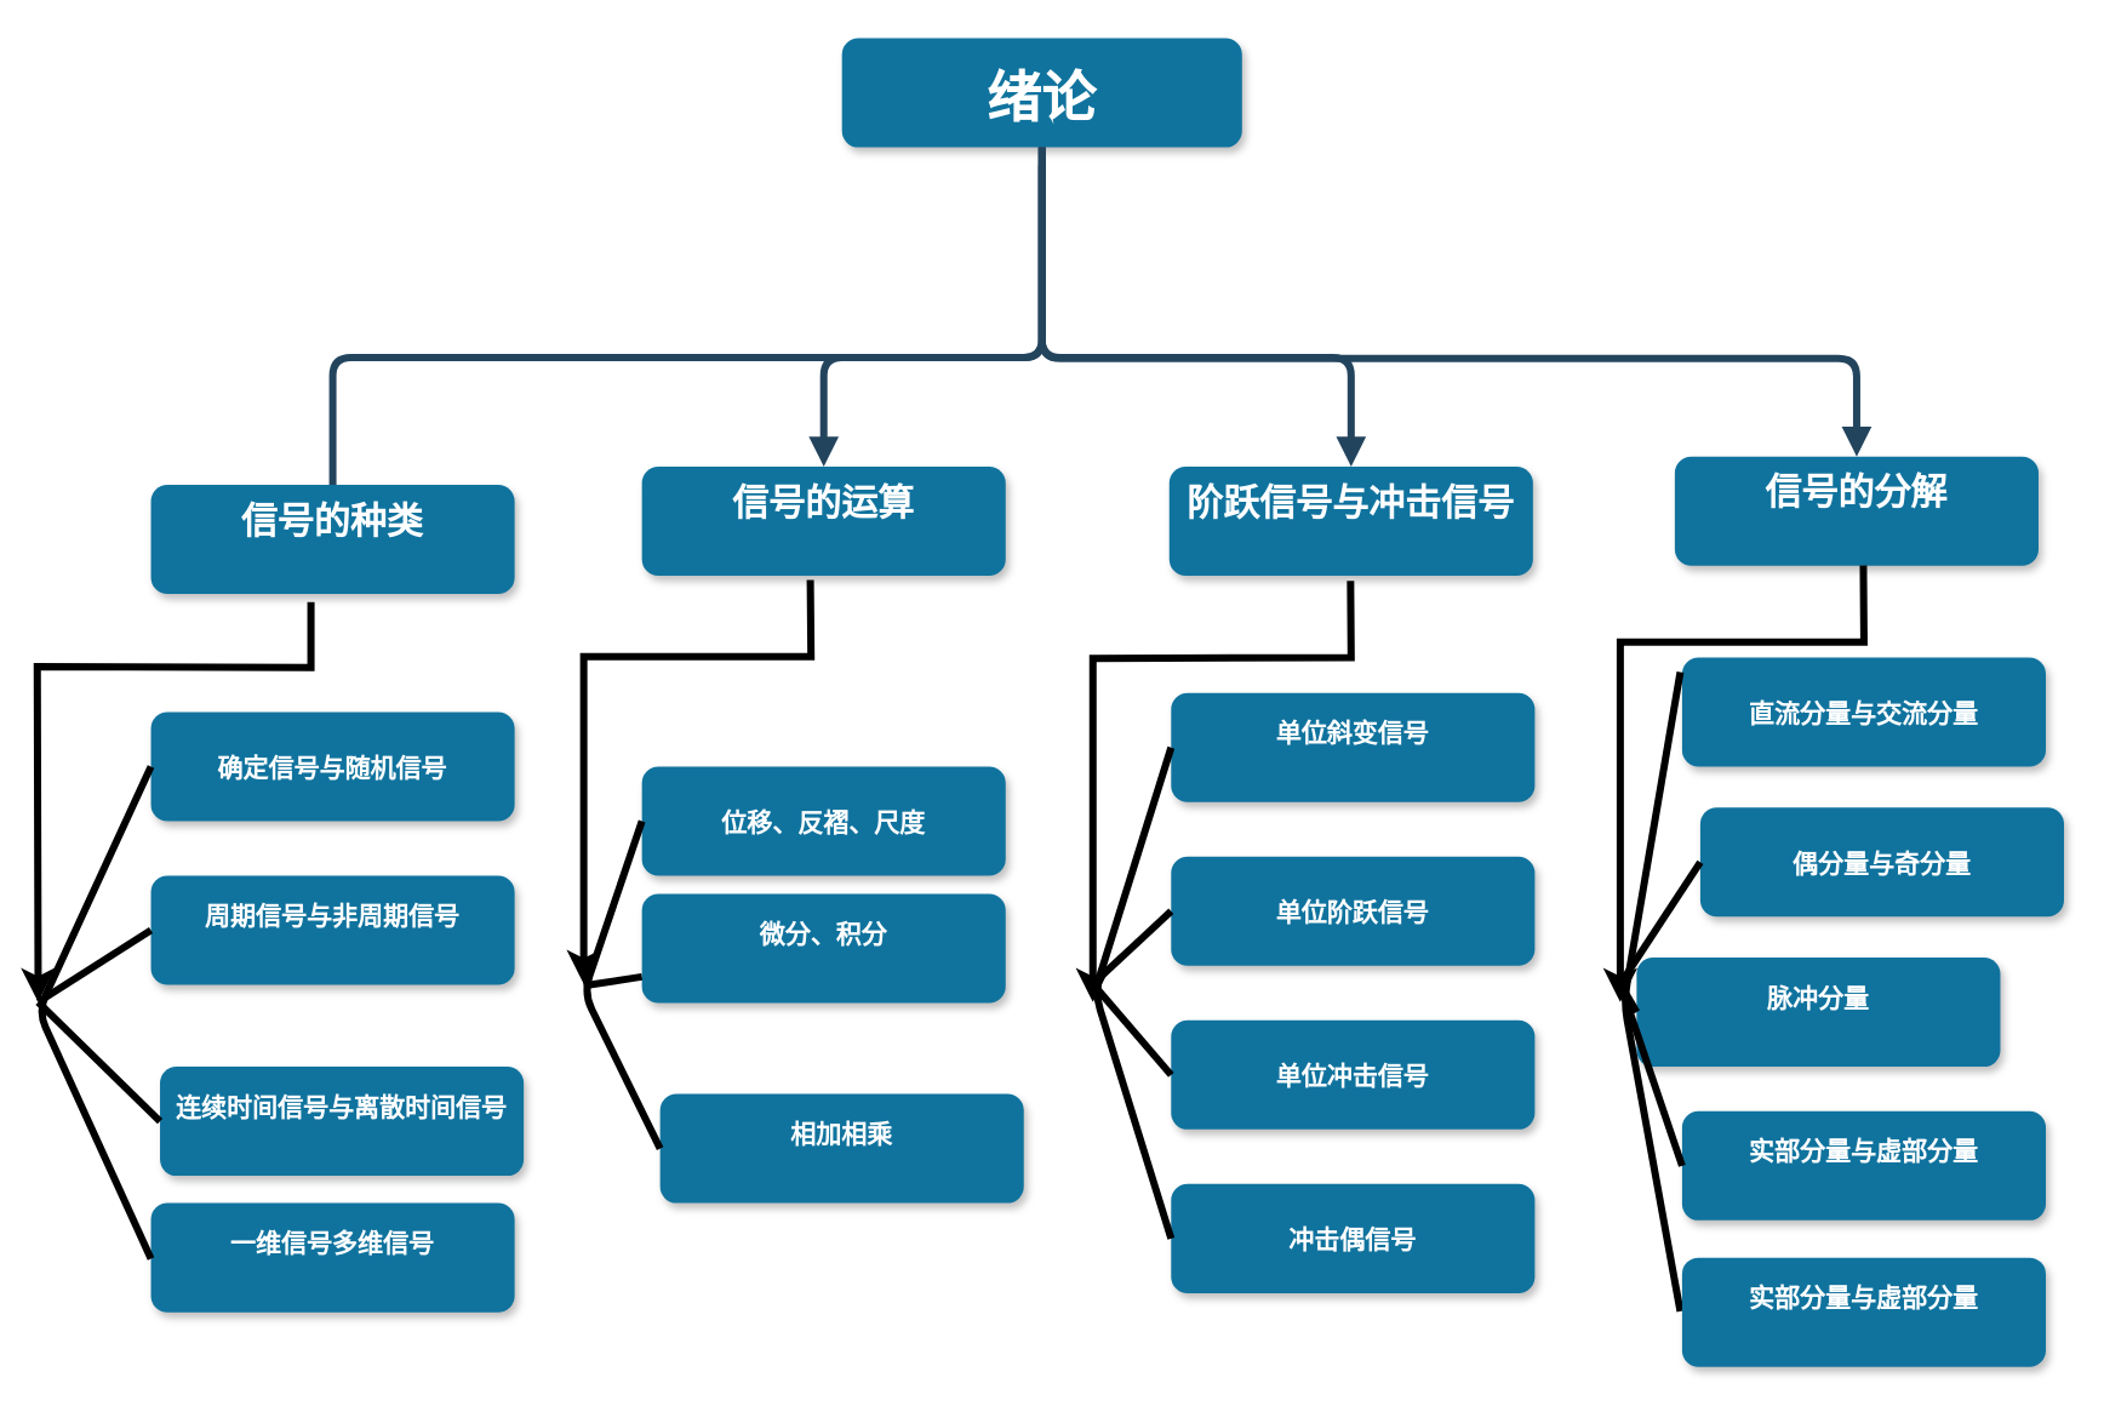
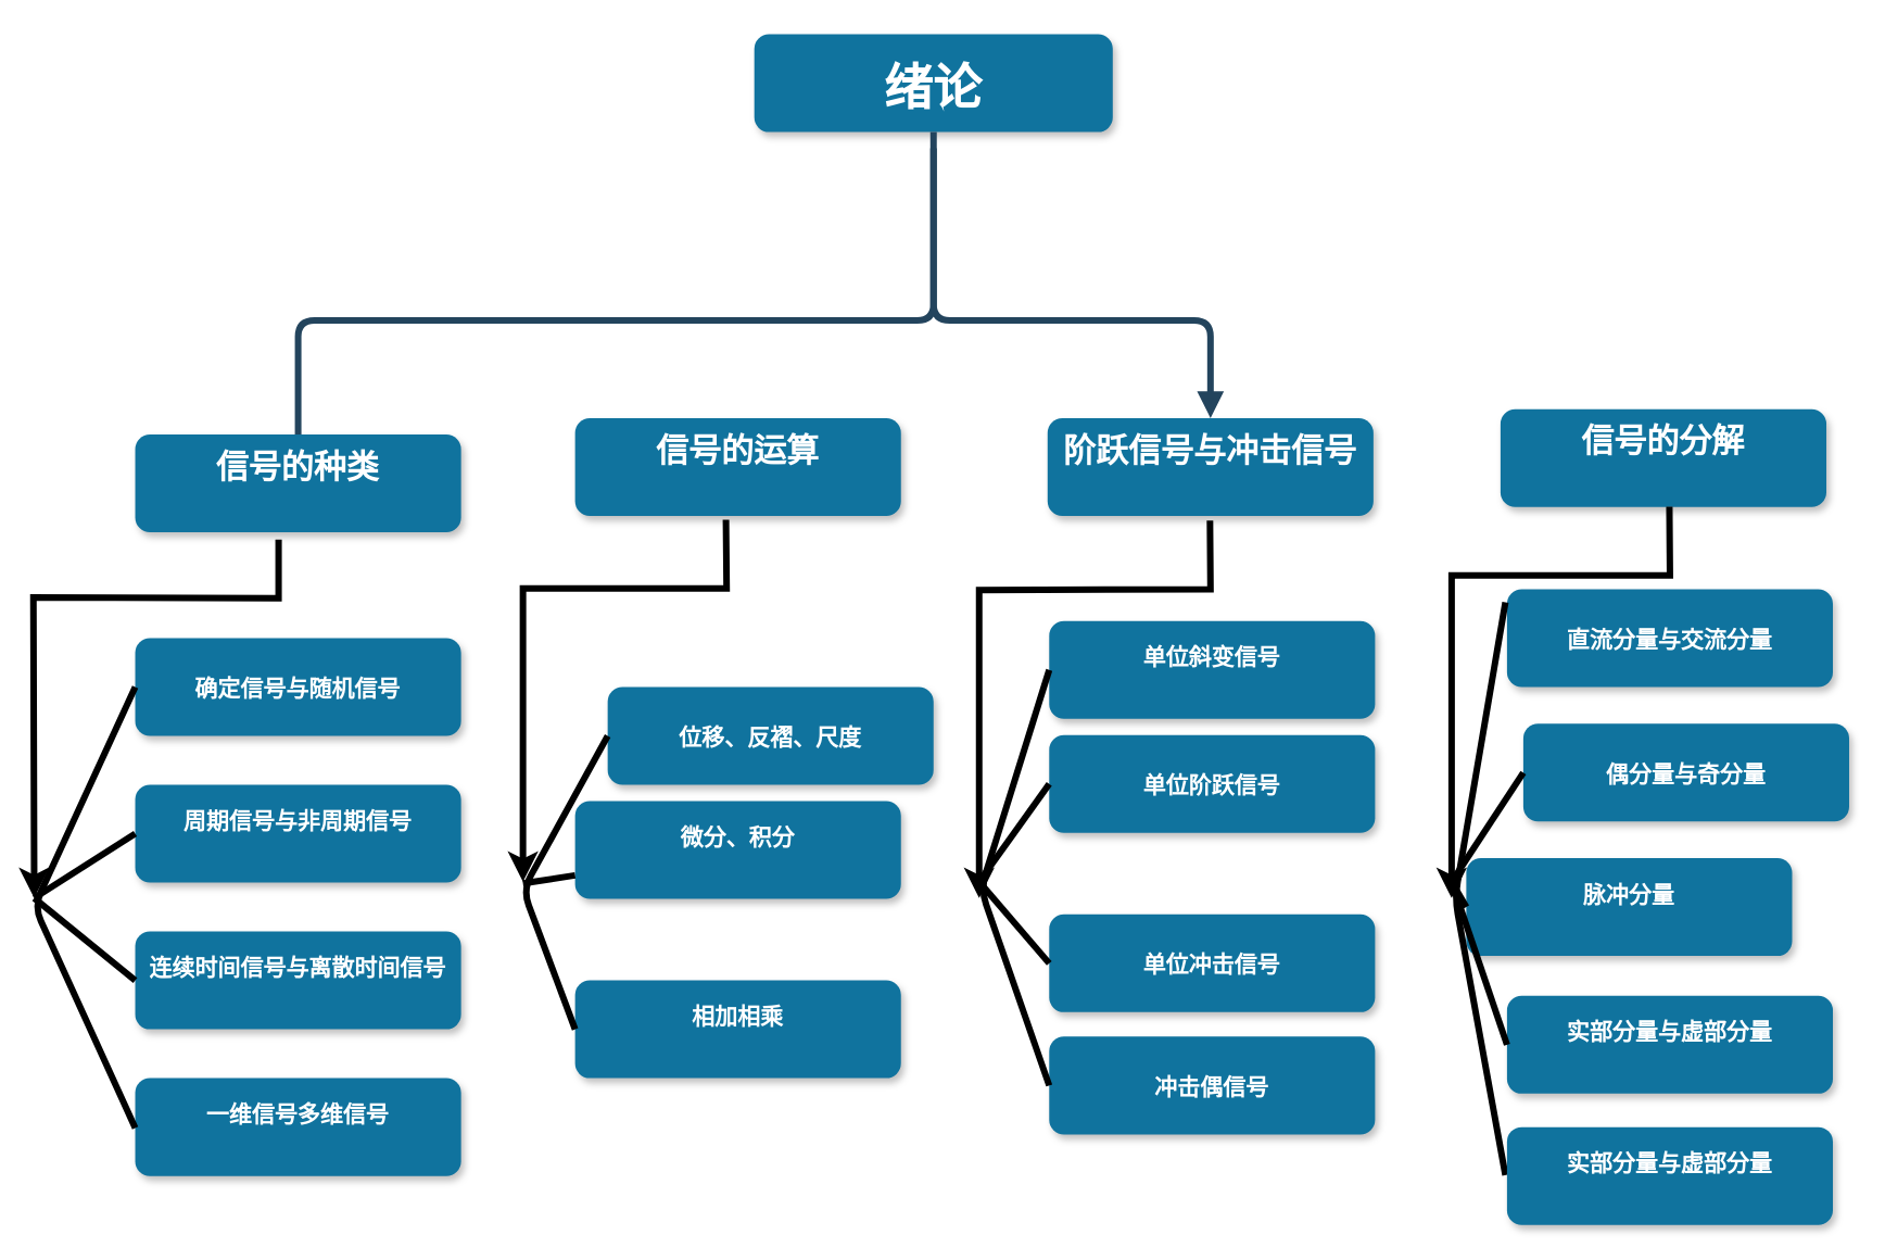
- <mxCell id="24" value="" style="edgeStyle=elbowEdgeStyle;elbow=vertical;strokeWidth=4;endArrow=block;endFill=1;fontStyle=1;strokeColor=#23445D;" parent="1" source="2" target="18" edge="1"><mxGeometry x="112.5" y="-115" width="100" height="100" as="geometry"><mxPoint x="-177.5" y="-94" as="sourcePoint" /><mxPoint x="-77.5" y="-194" as="targetPoint" /><Array as="points"><mxPoint x="1020.5" y="196.5" /><mxPoint x="772.5" y="196" /></Array></mxGeometry></mxCell>
- <mxCell id="25" value="" style="edgeStyle=elbowEdgeStyle;elbow=vertical;strokeWidth=4;endArrow=block;endFill=1;fontStyle=1;strokeColor=#23445D;" parent="1" source="2" target="9" edge="1"><mxGeometry x="112.5" y="-115" width="100" height="100" as="geometry"><mxPoint x="-177.5" y="-94" as="sourcePoint" /><mxPoint x="-77.5" y="-194" as="targetPoint" /><Array as="points"><mxPoint x="452.5" y="196" /></Array></mxGeometry></mxCell>
- <mxCell id="10" value="位移、反褶、尺度" style="rounded=1;fillColor=#10739E;strokeColor=none;shadow=1;gradientColor=none;fontStyle=1;fontColor=#FFFFFF;fontSize=14;" parent="1" vertex="1"><mxGeometry x="352.5" y="421" width="200" height="60" as="geometry" /></mxCell>
+ <mxCell id="10" value="位移、反褶、尺度" style="rounded=1;fillColor=#10739E;strokeColor=none;shadow=1;gradientColor=none;fontStyle=1;fontColor=#FFFFFF;fontSize=14;" parent="1" vertex="1"><mxGeometry x="372.5" y="421" width="200" height="60" as="geometry" /></mxCell>
- <mxCell id="15" value="单位阶跃信号" style="rounded=1;fillColor=#10739E;strokeColor=none;shadow=1;gradientColor=none;fontStyle=1;fontColor=#FFFFFF;fontSize=14;" parent="1" vertex="1"><mxGeometry x="643.5" y="470.5" width="200" height="60" as="geometry" /></mxCell>
+ <mxCell id="15" value="单位阶跃信号" style="rounded=1;fillColor=#10739E;strokeColor=none;shadow=1;gradientColor=none;fontStyle=1;fontColor=#FFFFFF;fontSize=14;" parent="1" vertex="1"><mxGeometry x="643.5" y="450.5" width="200" height="60" as="geometry" /></mxCell>
- <mxCell id="6" value="连续时间信号与离散时间信号&#10;" style="rounded=1;fillColor=#10739E;strokeColor=none;shadow=1;gradientColor=none;fontStyle=1;fontColor=#FFFFFF;fontSize=14;" parent="1" vertex="1"><mxGeometry x="87.5" y="586" width="200" height="60" as="geometry" /></mxCell>
+ <mxCell id="6" value="连续时间信号与离散时间信号&#10;" style="rounded=1;fillColor=#10739E;strokeColor=none;shadow=1;gradientColor=none;fontStyle=1;fontColor=#FFFFFF;fontSize=14;" parent="1" vertex="1"><mxGeometry x="82.5" y="571" width="200" height="60" as="geometry" /></mxCell>
- <mxCell id="12" value="相加相乘&#10;" style="rounded=1;fillColor=#10739E;strokeColor=none;shadow=1;gradientColor=none;fontStyle=1;fontColor=#FFFFFF;fontSize=14;" parent="1" vertex="1"><mxGeometry x="362.5" y="601" width="200" height="60" as="geometry" /></mxCell>
+ <mxCell id="12" value="相加相乘&#10;" style="rounded=1;fillColor=#10739E;strokeColor=none;shadow=1;gradientColor=none;fontStyle=1;fontColor=#FFFFFF;fontSize=14;" parent="1" vertex="1"><mxGeometry x="352.5" y="601" width="200" height="60" as="geometry" /></mxCell>
- <mxCell id="17" value="冲击偶信号" style="rounded=1;fillColor=#10739E;strokeColor=none;shadow=1;gradientColor=none;fontStyle=1;fontColor=#FFFFFF;fontSize=14;" parent="1" vertex="1"><mxGeometry x="643.5" y="650.5" width="200" height="60" as="geometry" /></mxCell>
+ <mxCell id="17" value="冲击偶信号" style="rounded=1;fillColor=#10739E;strokeColor=none;shadow=1;gradientColor=none;fontStyle=1;fontColor=#FFFFFF;fontSize=14;" parent="1" vertex="1"><mxGeometry x="643.5" y="635.5" width="200" height="60" as="geometry" /></mxCell>
